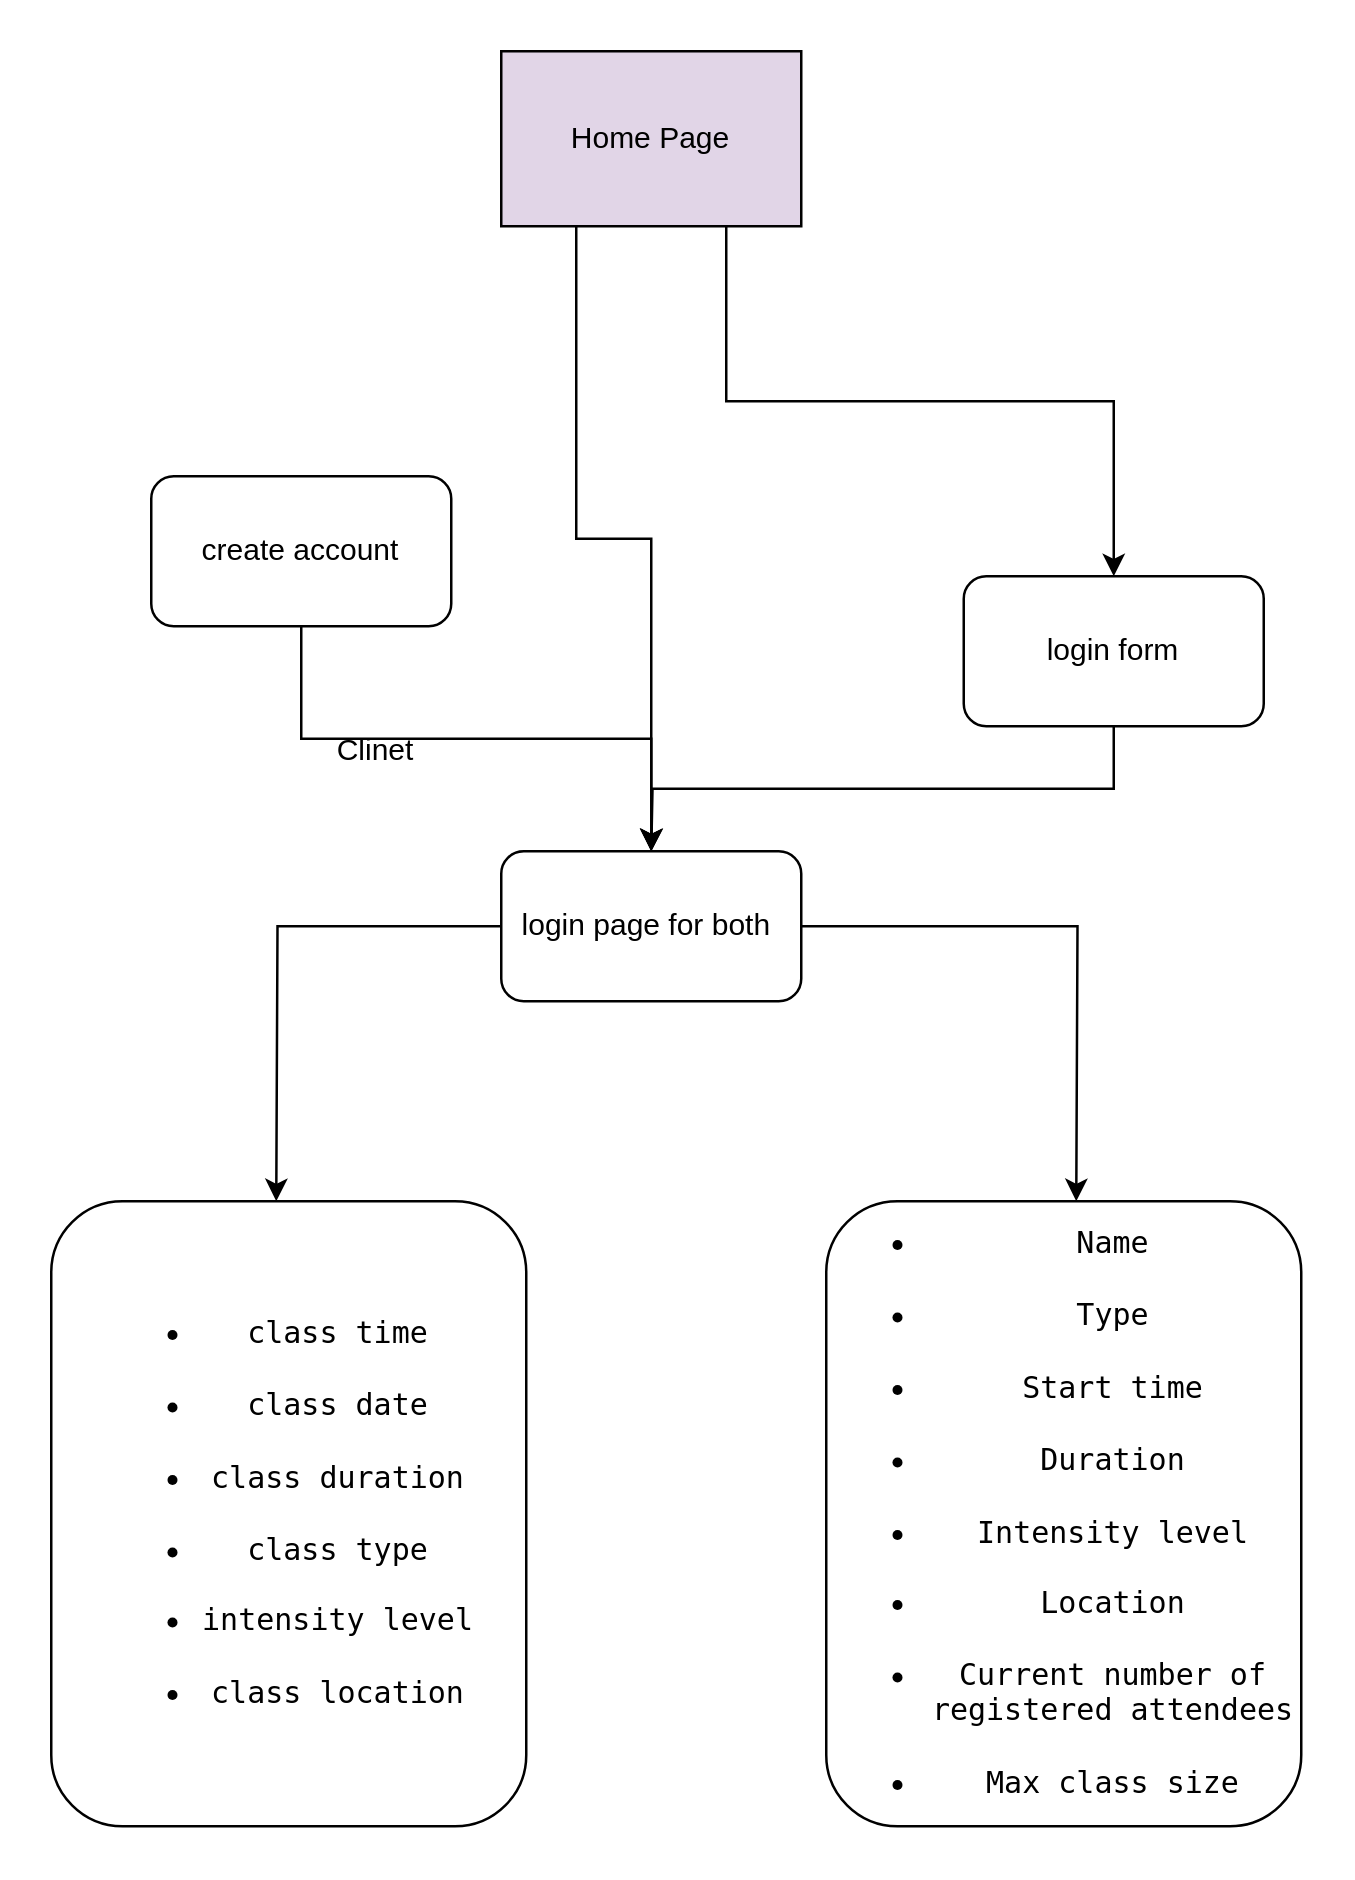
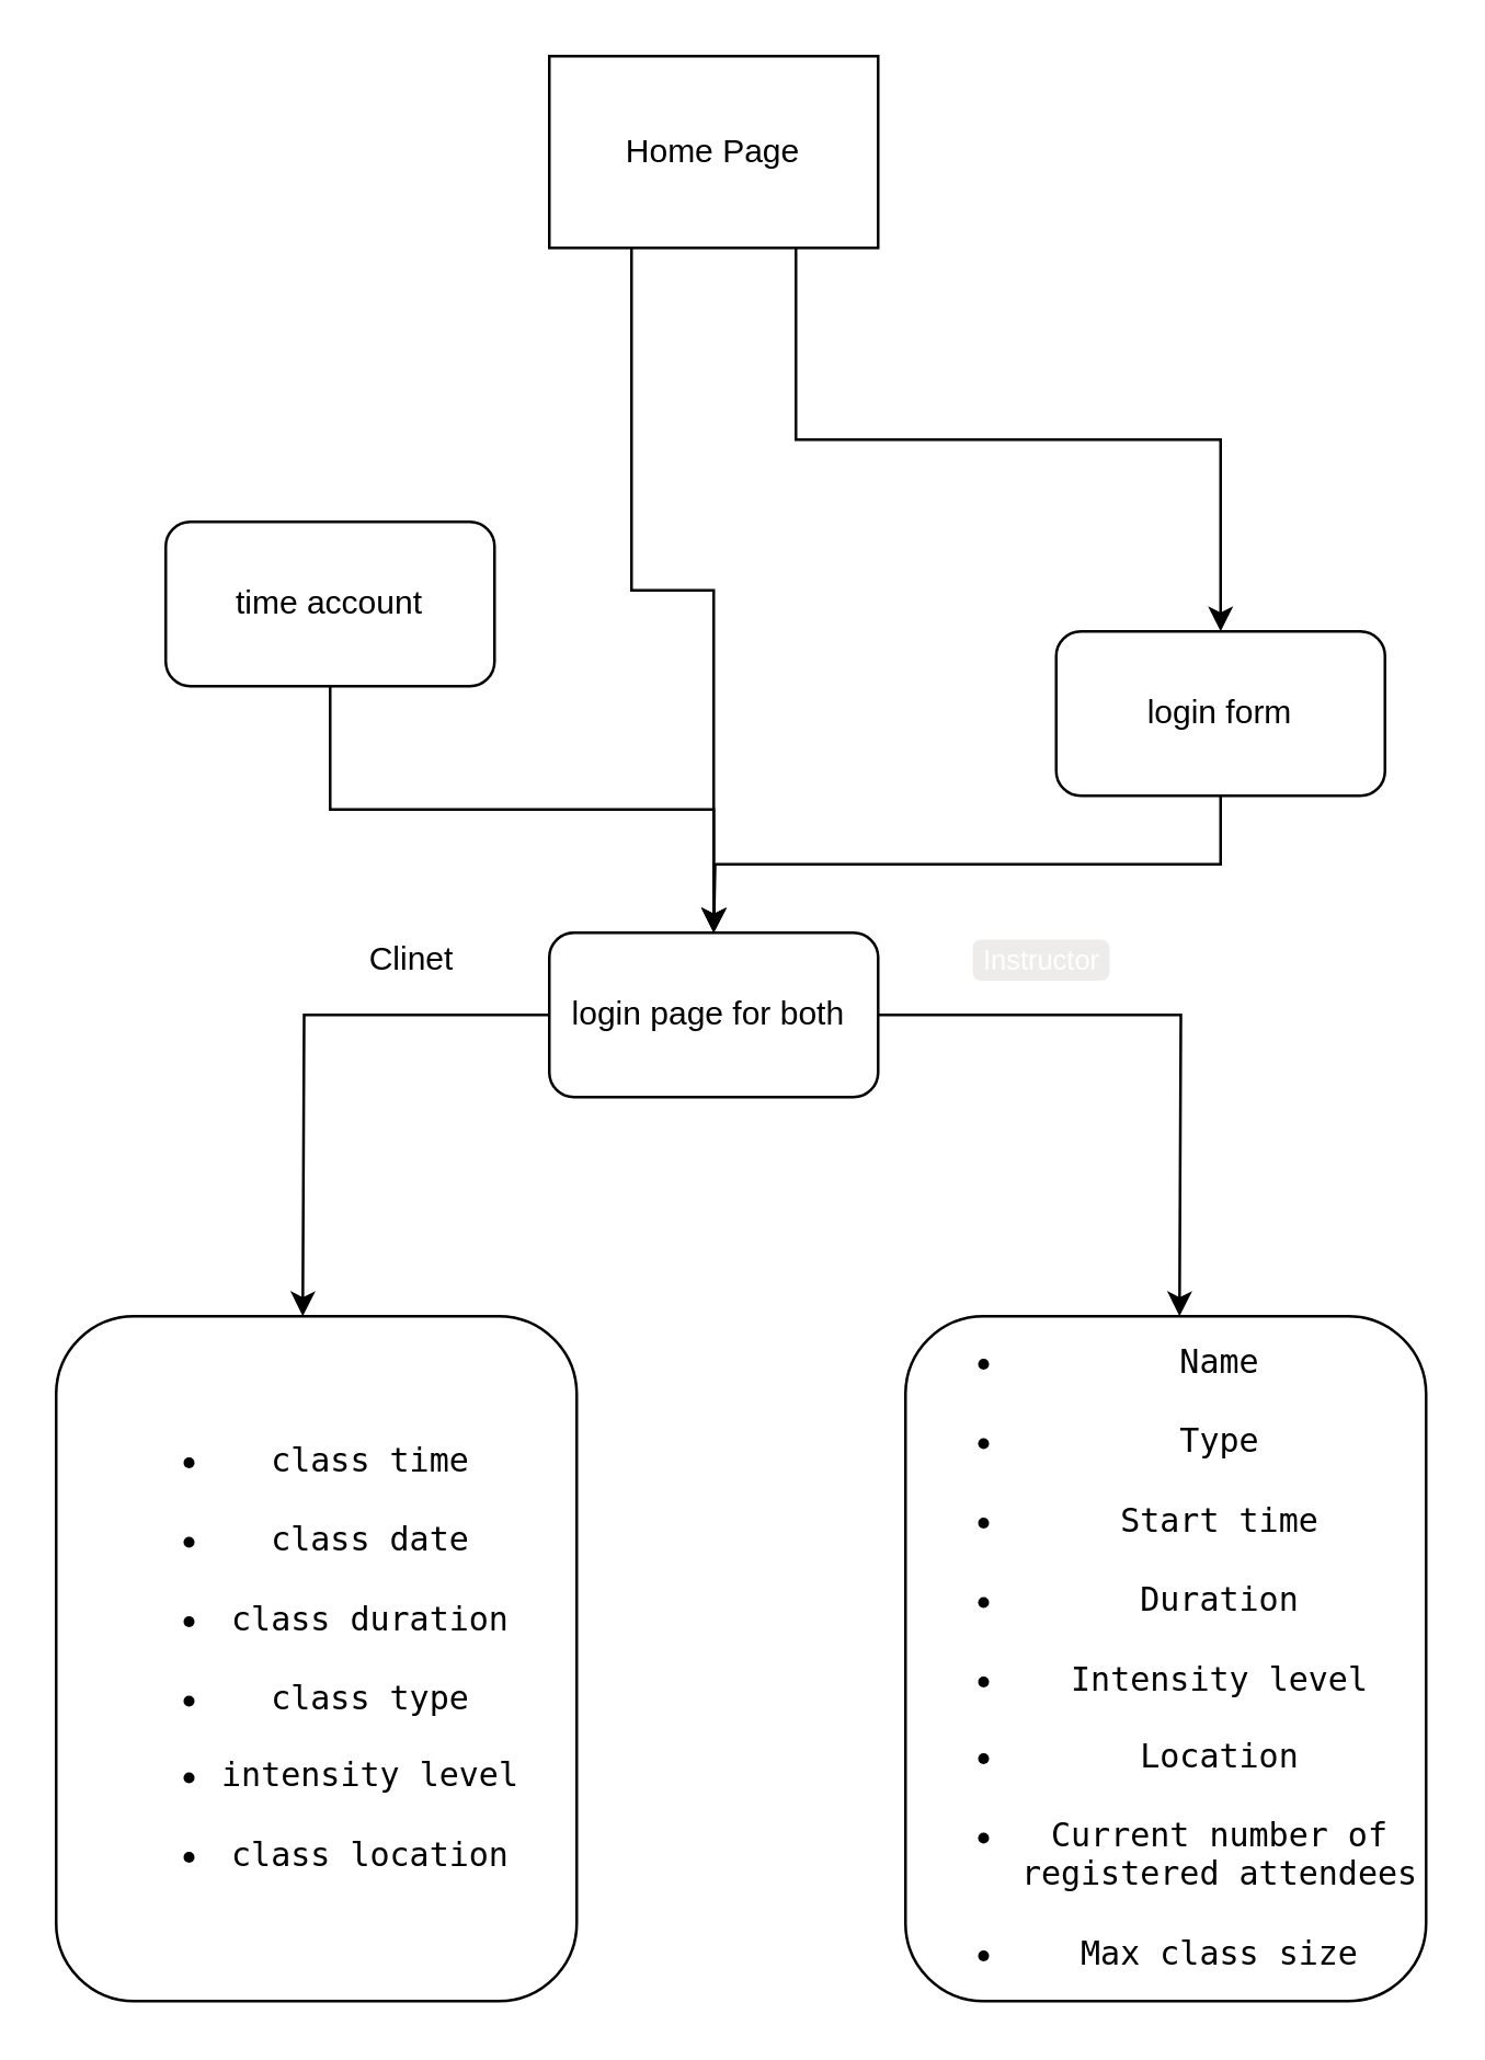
- <mxCell id="4" value="Home Page" style="rounded=0;whiteSpace=wrap;html=1;fillColor=#e1d5e7;" vertex="1" parent="1"><mxGeometry x="200" y="20" width="120" height="70" as="geometry" /></mxCell>
+ <mxCell id="4" value="Home Page" style="rounded=0;whiteSpace=wrap;html=1;" vertex="1" parent="1"><mxGeometry x="200" y="20" width="120" height="70" as="geometry" /></mxCell>
- <mxCell id="6" value="create account" style="rounded=1;whiteSpace=wrap;html=1;" vertex="1" parent="1"><mxGeometry x="60" y="190" width="120" height="60" as="geometry" /></mxCell>
+ <mxCell id="6" value="time account" style="rounded=1;whiteSpace=wrap;html=1;" vertex="1" parent="1"><mxGeometry x="60" y="190" width="120" height="60" as="geometry" /></mxCell>
- <mxCell id="12" value="Clinet" style="text;html=1;strokeColor=none;fillColor=none;align=center;verticalAlign=middle;whiteSpace=wrap;rounded=0;" vertex="1" parent="1"><mxGeometry x="130" y="290" width="40" height="20" as="geometry" /></mxCell>
+ <mxCell id="12" value="Clinet" style="text;html=1;strokeColor=none;fillColor=none;align=center;verticalAlign=middle;whiteSpace=wrap;rounded=0;" vertex="1" parent="1"><mxGeometry x="130" y="340" width="40" height="20" as="geometry" /></mxCell>
+ <mxCell id="13" value="&lt;span style=&quot;font-family: , &amp;#34;menlo&amp;#34; , &amp;#34;consolas&amp;#34; , &amp;#34;pt mono&amp;#34; , &amp;#34;liberation mono&amp;#34; , &amp;#34;courier&amp;#34; , monospace ; line-height: normal ; background: rgba(135 , 131 , 120 , 0.15) ; border-radius: 3px ; font-size: 85% ; padding: 0.2em 0.4em&quot; spellcheck=&quot;false&quot; class=&quot;notion-enable-hover&quot;&gt;&lt;font color=&quot;#ffffff&quot;&gt;Instructor&lt;/font&gt;&lt;/span&gt;" style="text;html=1;strokeColor=none;fillColor=none;align=center;verticalAlign=middle;whiteSpace=wrap;rounded=0;" vertex="1" parent="1"><mxGeometry x="360" y="340" width="40" height="20" as="geometry" /></mxCell>
